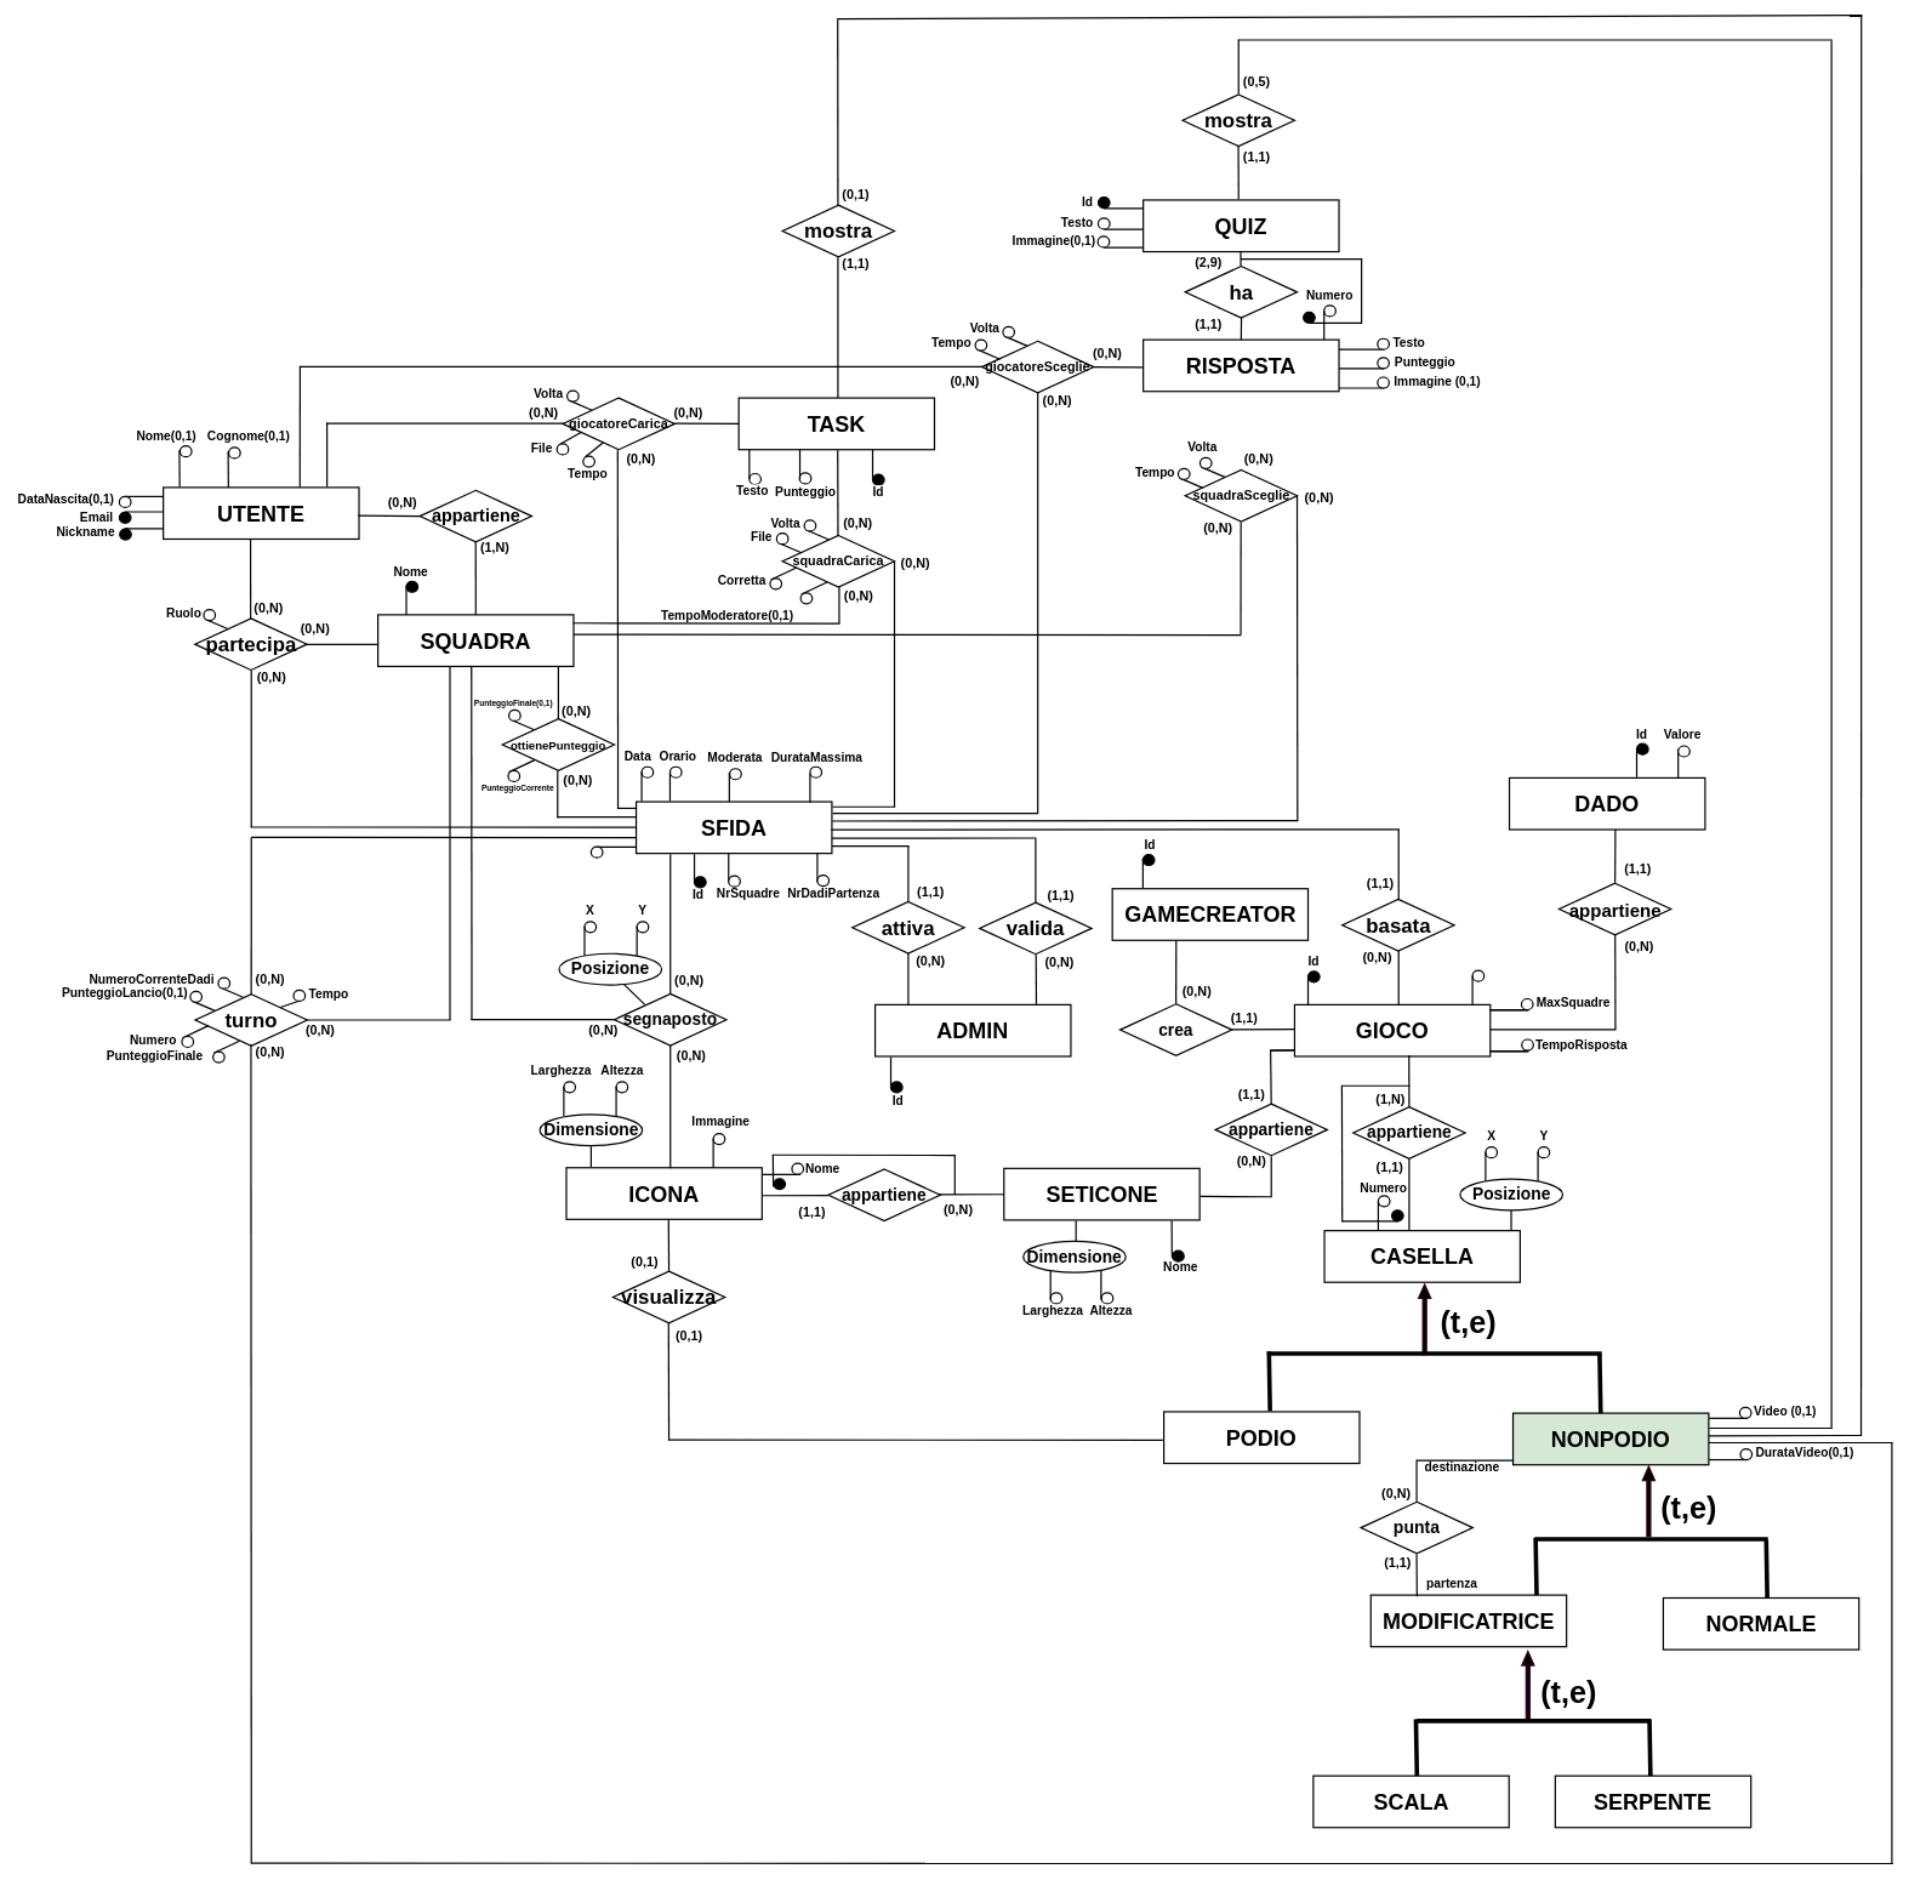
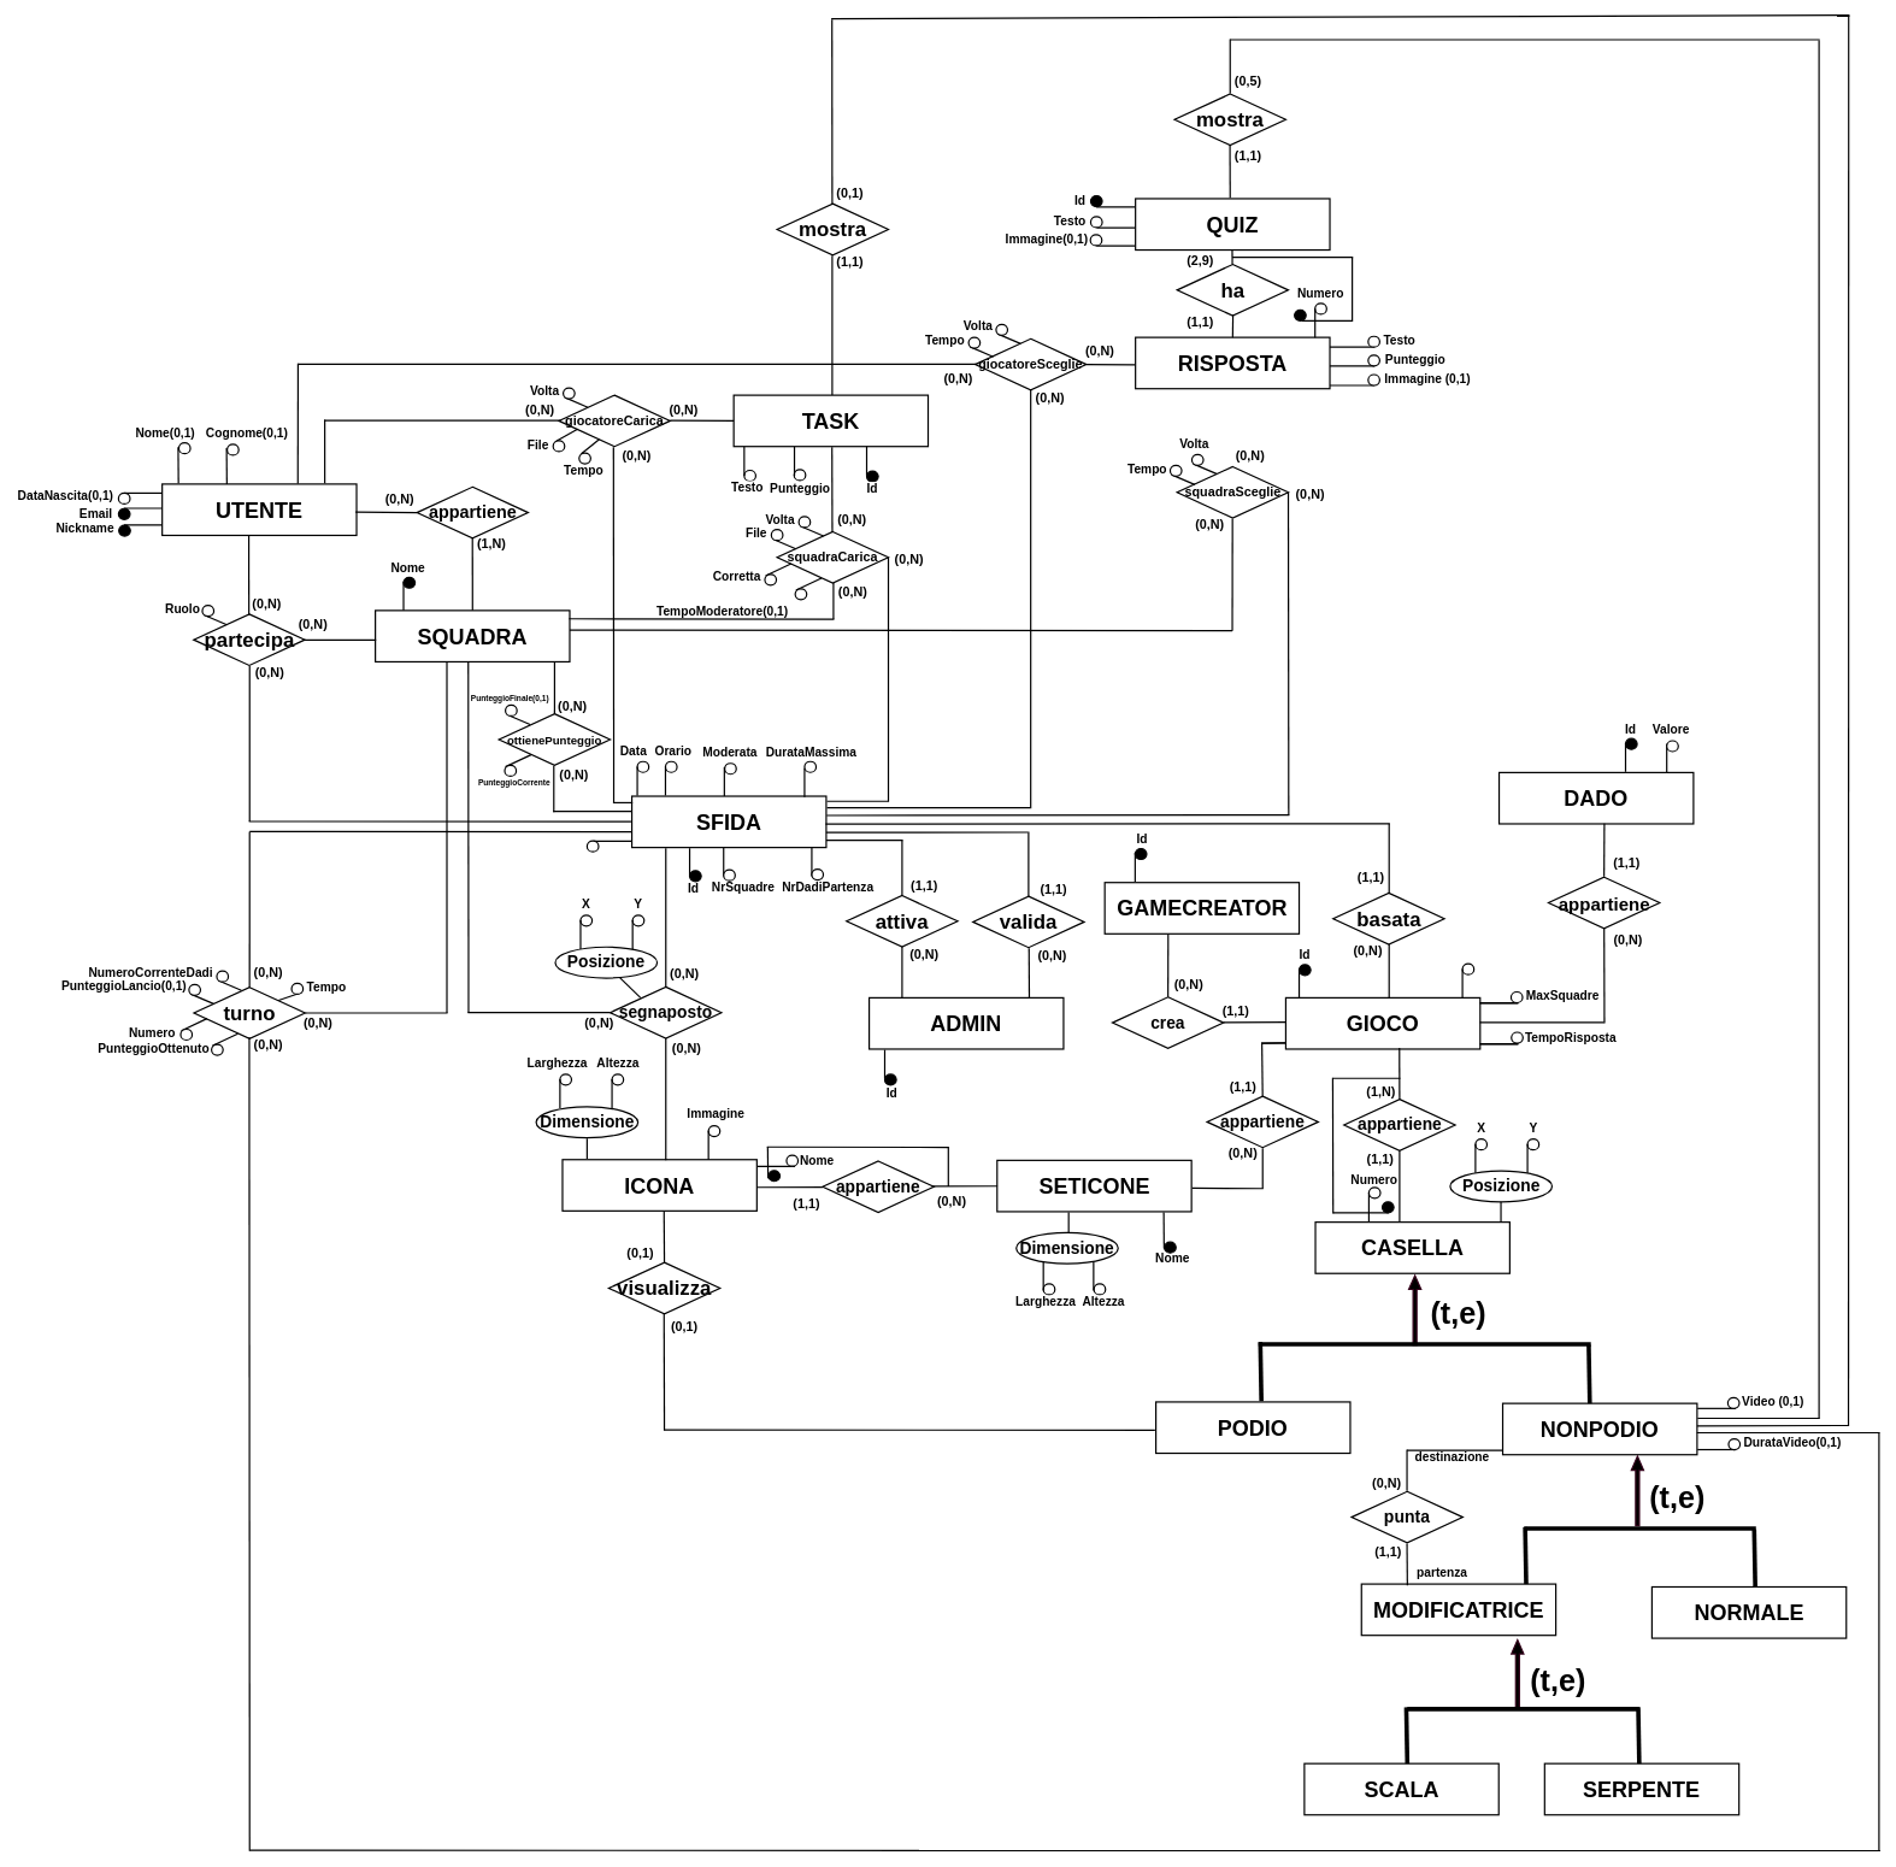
- <mxCell id="312" value="&lt;span style=&quot;font-size: 17px&quot;&gt;&lt;b&gt;PunteggioFinale&lt;/b&gt;&lt;/span&gt;" style="text;html=1;strokeColor=none;align=center;verticalAlign=middle;whiteSpace=wrap;rounded=0;direction=east;" parent="1" vertex="1"><mxGeometry x="142.25" y="1441.5" width="141" height="20" as="geometry" /></mxCell>
+ <mxCell id="312" value="&lt;span style=&quot;font-size: 17px&quot;&gt;&lt;b&gt;PunteggioOttenuto&lt;/b&gt;&lt;/span&gt;" style="text;html=1;strokeColor=none;align=center;verticalAlign=middle;whiteSpace=wrap;rounded=0;direction=east;" parent="1" vertex="1"><mxGeometry x="142.25" y="1441.5" width="141" height="20" as="geometry" /></mxCell>
- <mxCell id="18" value="&lt;span style=&quot;font-size: 30px&quot;&gt;&lt;b&gt;NONPODIO&lt;/b&gt;&lt;/span&gt;" style="whiteSpace=wrap;html=1;align=center;fillColor=#d5e8d4;strokeWidth=2;direction=east;" parent="1" vertex="1"><mxGeometry x="2079.25" y="1941.39" width="269" height="71" as="geometry" /></mxCell>
+ <mxCell id="18" value="&lt;span style=&quot;font-size: 30px&quot;&gt;&lt;b&gt;NONPODIO&lt;/b&gt;&lt;/span&gt;" style="whiteSpace=wrap;html=1;align=center;fillColor=#FFFFFF;strokeWidth=2;direction=east;" parent="1" vertex="1"><mxGeometry x="2079.25" y="1941.39" width="269" height="71" as="geometry" /></mxCell>
